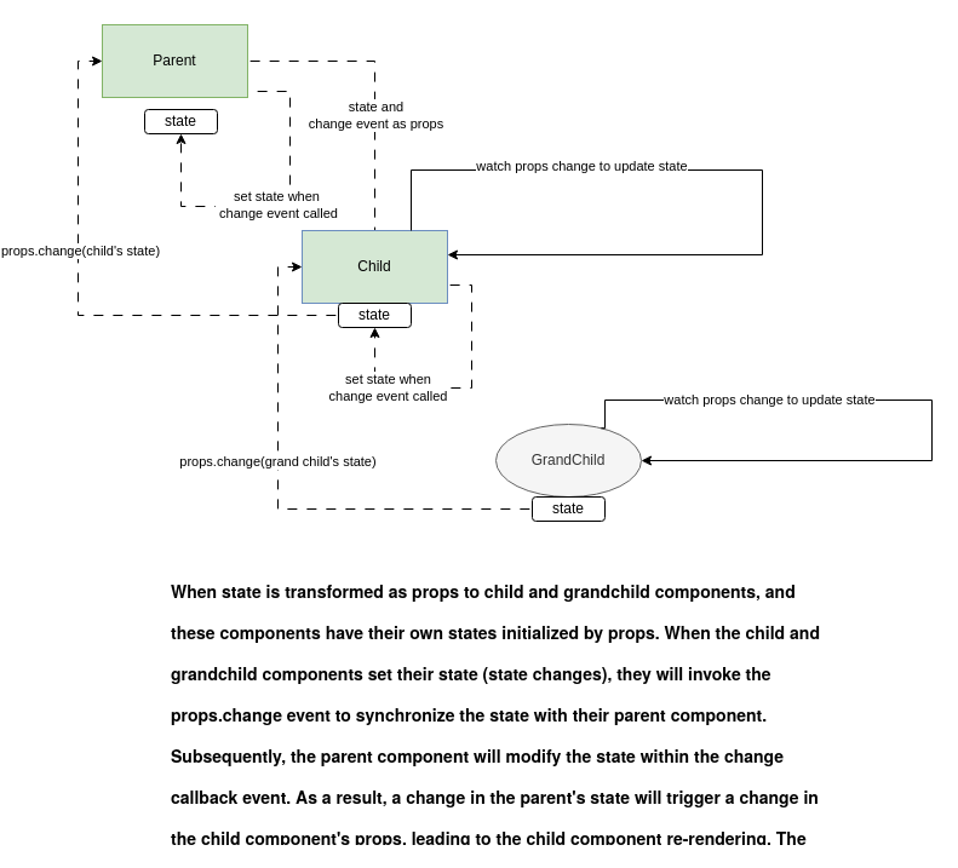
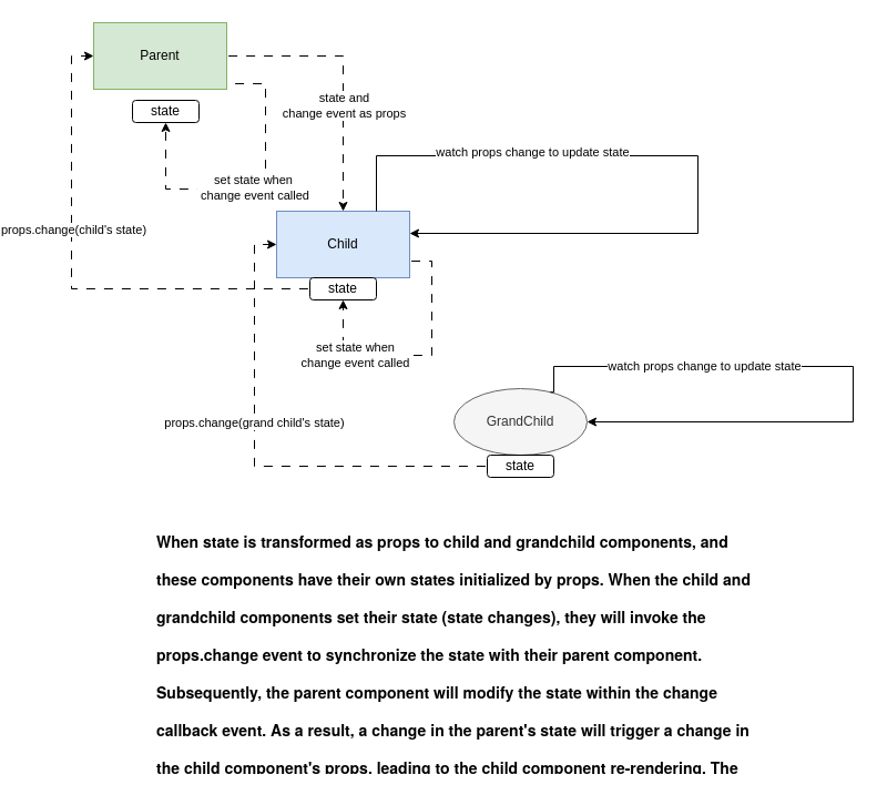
- <mxCell id="2" style="edgeStyle=orthogonalEdgeStyle;rounded=0;orthogonalLoop=1;jettySize=auto;html=1;entryX=0.5;entryY=0;entryDx=0;entryDy=0;flowAnimation=1;endArrow=none;" edge="1" parent="1" source="6" target="9"><mxGeometry relative="1" as="geometry" /></mxCell>
+ <mxCell id="2" style="edgeStyle=orthogonalEdgeStyle;rounded=0;orthogonalLoop=1;jettySize=auto;html=1;entryX=0.5;entryY=0;entryDx=0;entryDy=0;flowAnimation=1;" edge="1" parent="1" source="6" target="9"><mxGeometry relative="1" as="geometry" /></mxCell>
- <mxCell id="9" value="Child" style="rounded=0;whiteSpace=wrap;html=1;fillColor=#d5e8d4;strokeColor=#6c8ebf;" vertex="1" parent="1"><mxGeometry x="185" y="190" width="120" height="60" as="geometry" /></mxCell>
+ <mxCell id="9" value="Child" style="rounded=0;whiteSpace=wrap;html=1;fillColor=#dae8fc;strokeColor=#6c8ebf;" vertex="1" parent="1"><mxGeometry x="185" y="190" width="120" height="60" as="geometry" /></mxCell>
